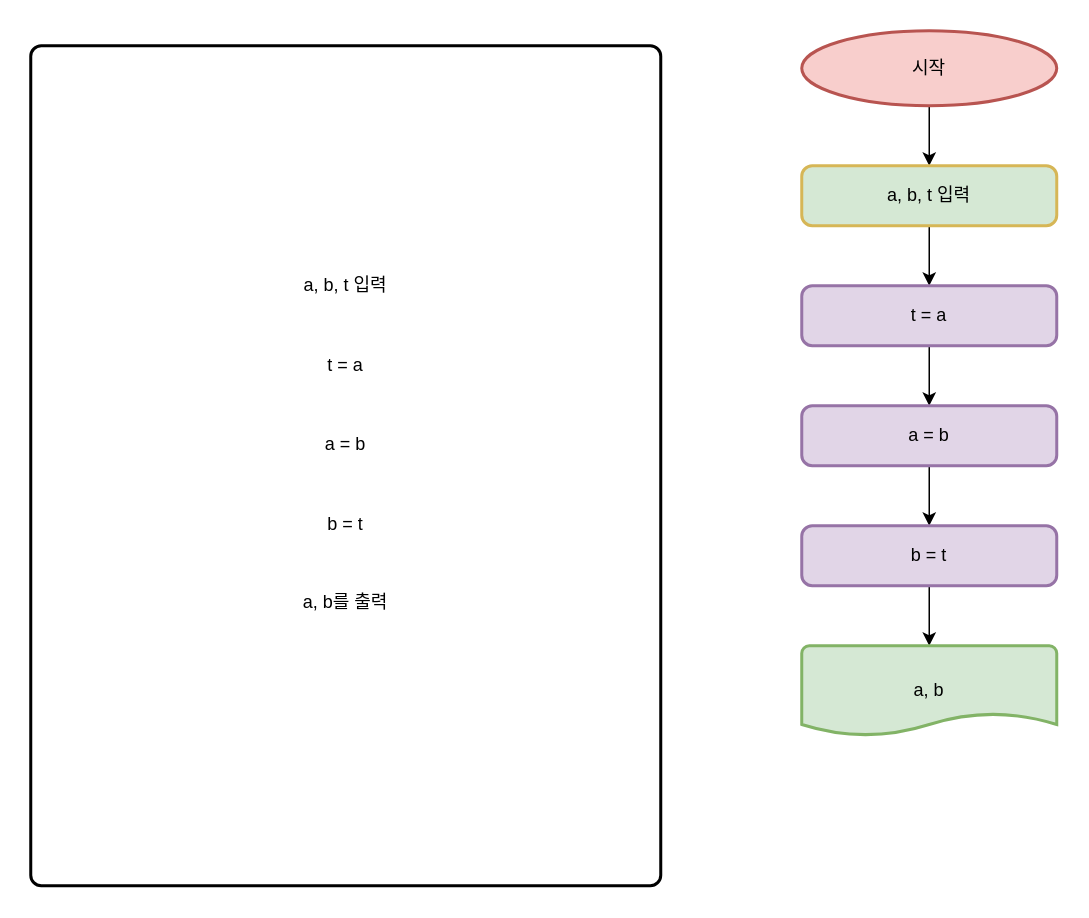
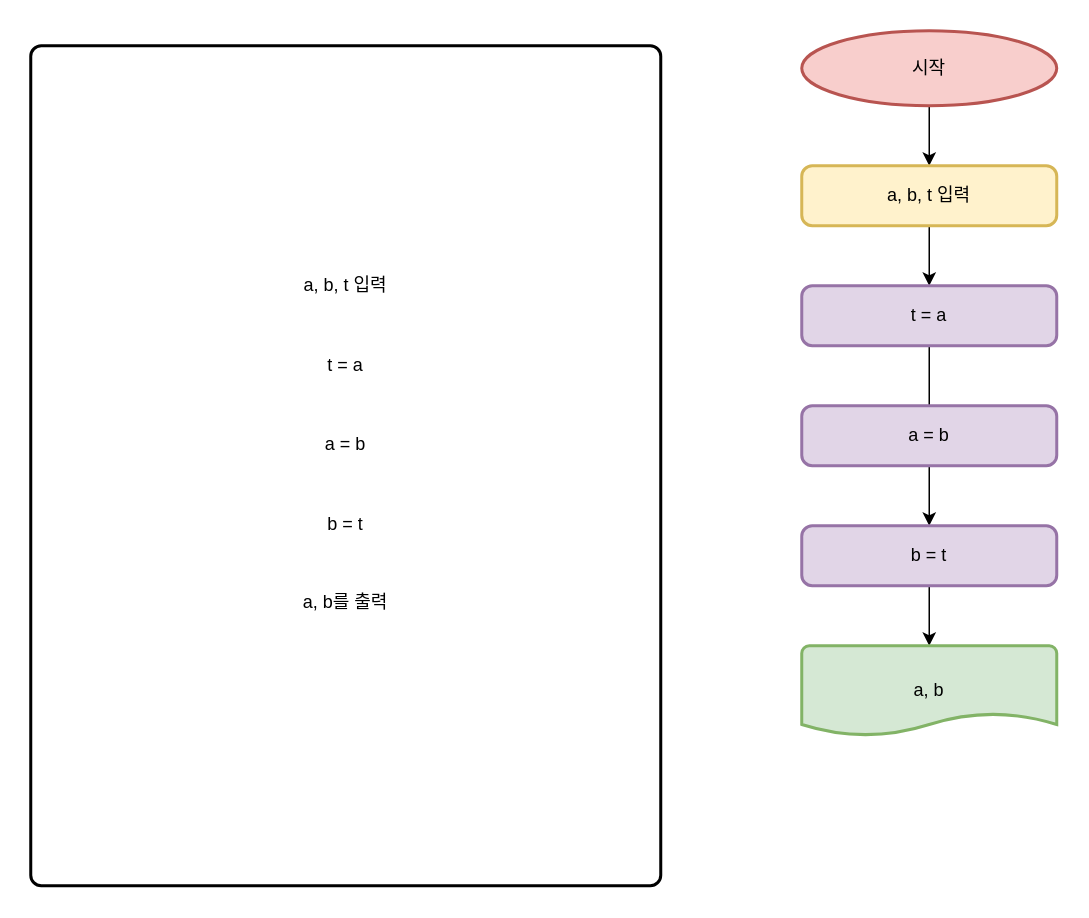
- <mxCell id="6" value="a, b, t 입력" style="rounded=1;whiteSpace=wrap;html=1;absoluteArcSize=1;arcSize=14;strokeWidth=2;fillColor=#d5e8d4;strokeColor=#d6b656;" vertex="1" parent="1"><mxGeometry x="534" y="110" width="170" height="40" as="geometry" /></mxCell>
+ <mxCell id="6" value="a, b, t 입력" style="rounded=1;whiteSpace=wrap;html=1;absoluteArcSize=1;arcSize=14;strokeWidth=2;fillColor=#fff2cc;strokeColor=#d6b656;" vertex="1" parent="1"><mxGeometry x="534" y="110" width="170" height="40" as="geometry" /></mxCell>
- <mxCell id="7" style="edgeStyle=orthogonalEdgeStyle;rounded=0;orthogonalLoop=1;jettySize=auto;html=1;exitX=0.5;exitY=1;exitDx=0;exitDy=0;" edge="1" parent="1" source="8" target="10"><mxGeometry relative="1" as="geometry" /></mxCell>
+ <mxCell id="7" style="edgeStyle=orthogonalEdgeStyle;rounded=0;orthogonalLoop=1;jettySize=auto;html=1;exitX=0.5;exitY=1;exitDx=0;exitDy=0;endArrow=none;" edge="1" parent="1" source="8" target="10"><mxGeometry relative="1" as="geometry" /></mxCell>
